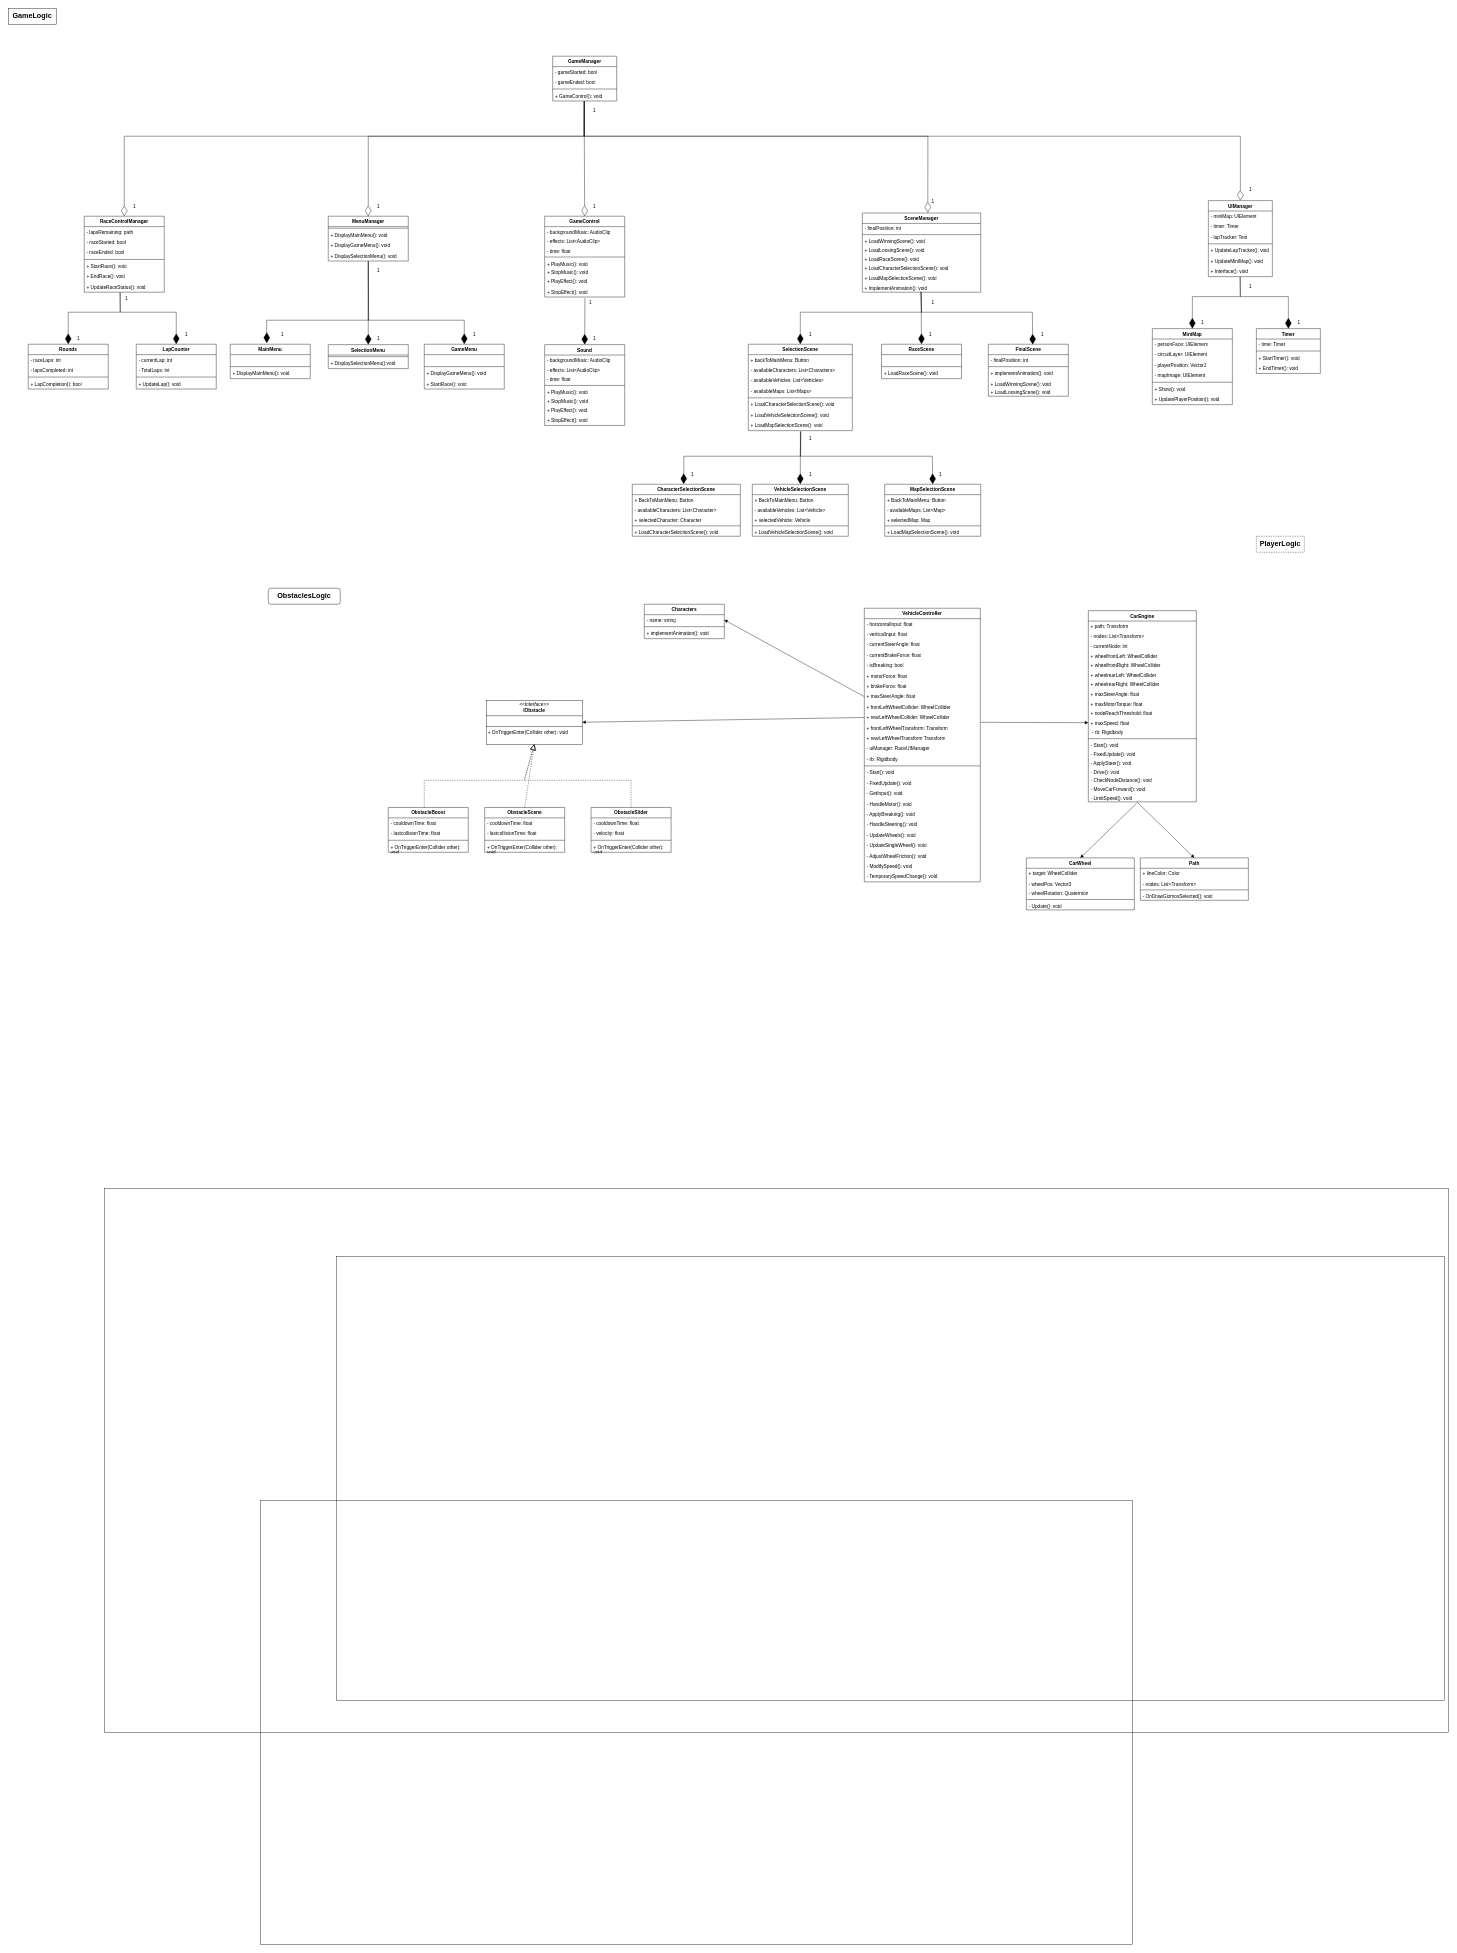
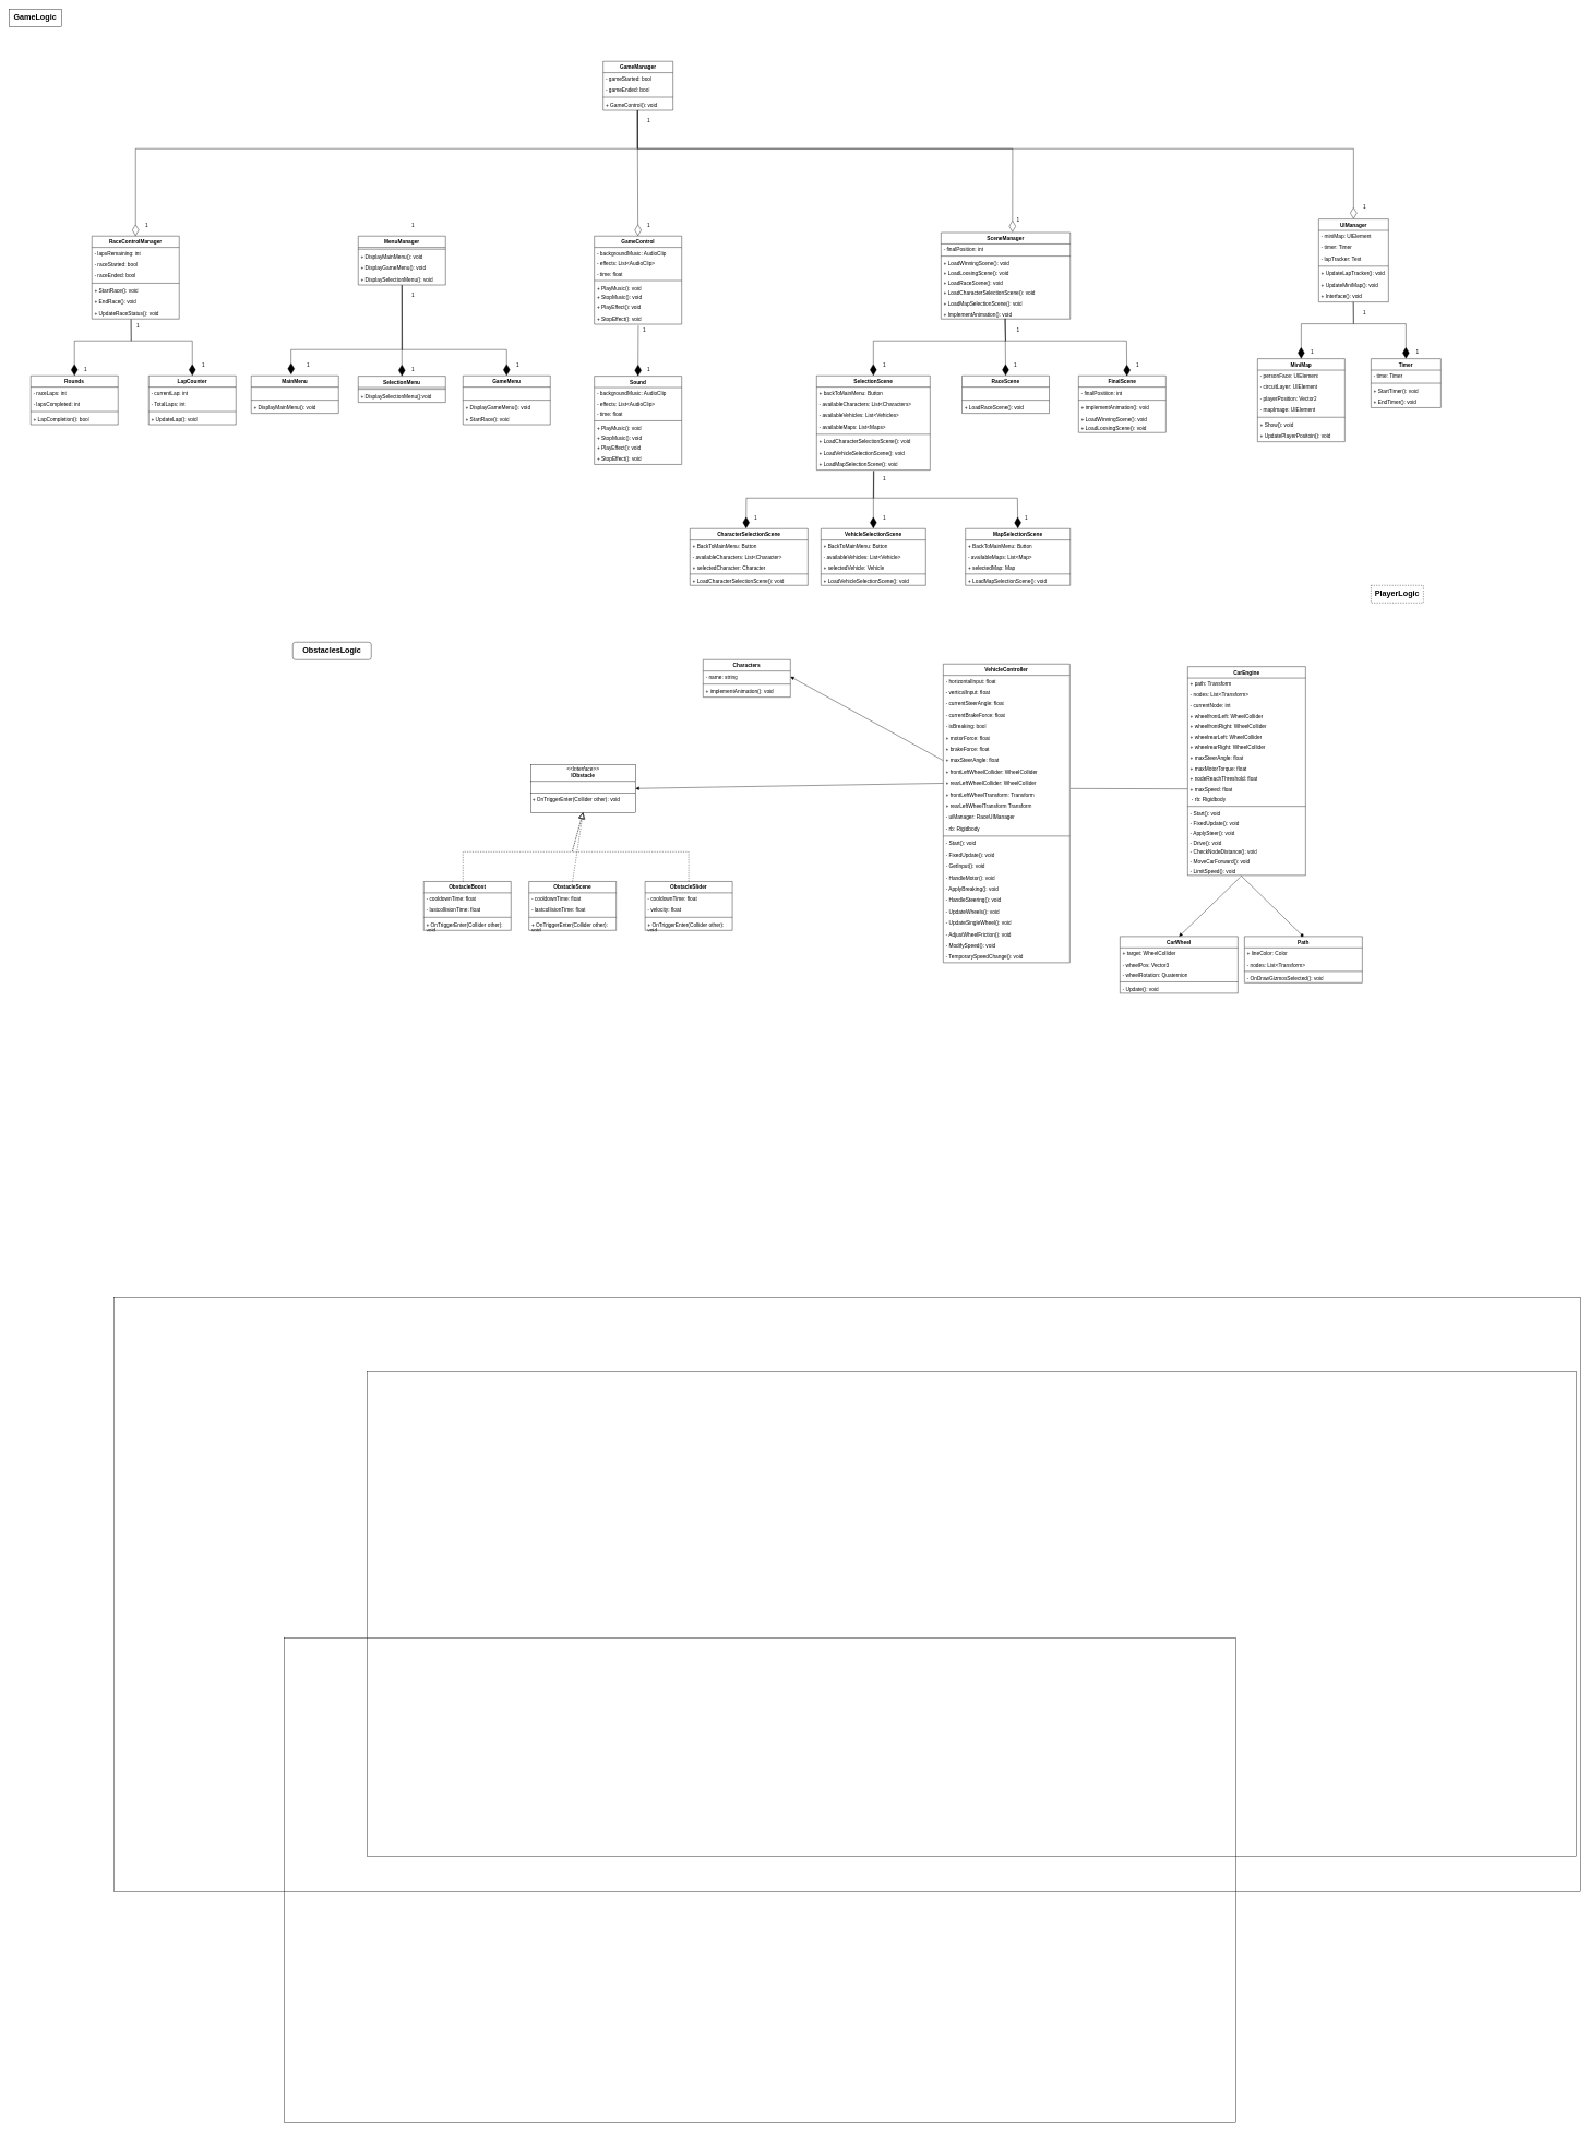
- <mxCell id="127" value="" style="endArrow=diamondThin;endFill=0;endSize=24;html=1;rounded=0;exitX=0.493;exitY=0.997;exitDx=0;exitDy=0;exitPerimeter=0;entryX=0.5;entryY=0;entryDx=0;entryDy=0;" edge="1" parent="1" source="173" target="134"><mxGeometry width="160" relative="1" as="geometry"><mxPoint x="1459.2" y="260.558" as="sourcePoint" /><mxPoint x="720" y="540" as="targetPoint" /><Array as="points"><mxPoint x="1459" y="340" /><mxPoint x="920" y="340" /></Array></mxGeometry></mxCell>
- <mxCell id="140" value="- lapsRemaining: path" style="text;strokeColor=none;fillColor=none;align=left;verticalAlign=top;spacingLeft=4;spacingRight=4;overflow=hidden;rotatable=0;points=[[0,0.5],[1,0.5]];portConstraint=eastwest;whiteSpace=wrap;html=1;" vertex="1" parent="139"><mxGeometry y="26" width="200" height="26" as="geometry" /></mxCell>
+ <mxCell id="140" value="- lapsRemaining: int" style="text;strokeColor=none;fillColor=none;align=left;verticalAlign=top;spacingLeft=4;spacingRight=4;overflow=hidden;rotatable=0;points=[[0,0.5],[1,0.5]];portConstraint=eastwest;whiteSpace=wrap;html=1;" vertex="1" parent="139"><mxGeometry y="26" width="200" height="26" as="geometry" /></mxCell>
- <mxCell id="261" value="" style="html=1;verticalAlign=bottom;endArrow=block;curved=0;rounded=0;exitX=1.005;exitY=0.968;exitDx=0;exitDy=0;exitPerimeter=0;entryX=0;entryY=0.5;entryDx=0;entryDy=0;" edge="1" parent="1" source="32" target="251"><mxGeometry width="80" relative="1" as="geometry"><mxPoint x="2940" y="1824" as="sourcePoint" /><mxPoint x="3020" y="1824" as="targetPoint" /></mxGeometry></mxCell>
+ <mxCell id="261" value="" style="html=1;verticalAlign=bottom;endArrow=none;curved=0;rounded=0;exitX=1.005;exitY=0.968;exitDx=0;exitDy=0;exitPerimeter=0;entryX=0;entryY=0.5;entryDx=0;entryDy=0;" edge="1" parent="1" source="32" target="251"><mxGeometry width="80" relative="1" as="geometry"><mxPoint x="2940" y="1824" as="sourcePoint" /><mxPoint x="3020" y="1824" as="targetPoint" /></mxGeometry></mxCell>
- <mxCell id="263" value="" style="html=1;verticalAlign=bottom;endArrow=block;curved=0;rounded=0;entryX=0.5;entryY=0;entryDx=0;entryDy=0;exitX=0.449;exitY=0.989;exitDx=0;exitDy=0;exitPerimeter=0;" edge="1" parent="1" source="260" target="229"><mxGeometry width="80" relative="1" as="geometry"><mxPoint x="2850" y="2018" as="sourcePoint" /><mxPoint x="2710" y="2154" as="targetPoint" /></mxGeometry></mxCell>
+ <mxCell id="263" value="" style="html=1;verticalAlign=bottom;endArrow=diamond;curved=0;rounded=0;entryX=0.5;entryY=0;entryDx=0;entryDy=0;exitX=0.449;exitY=0.989;exitDx=0;exitDy=0;exitPerimeter=0;" edge="1" parent="1" source="260" target="229"><mxGeometry width="80" relative="1" as="geometry"><mxPoint x="2850" y="2018" as="sourcePoint" /><mxPoint x="2710" y="2154" as="targetPoint" /></mxGeometry></mxCell>
